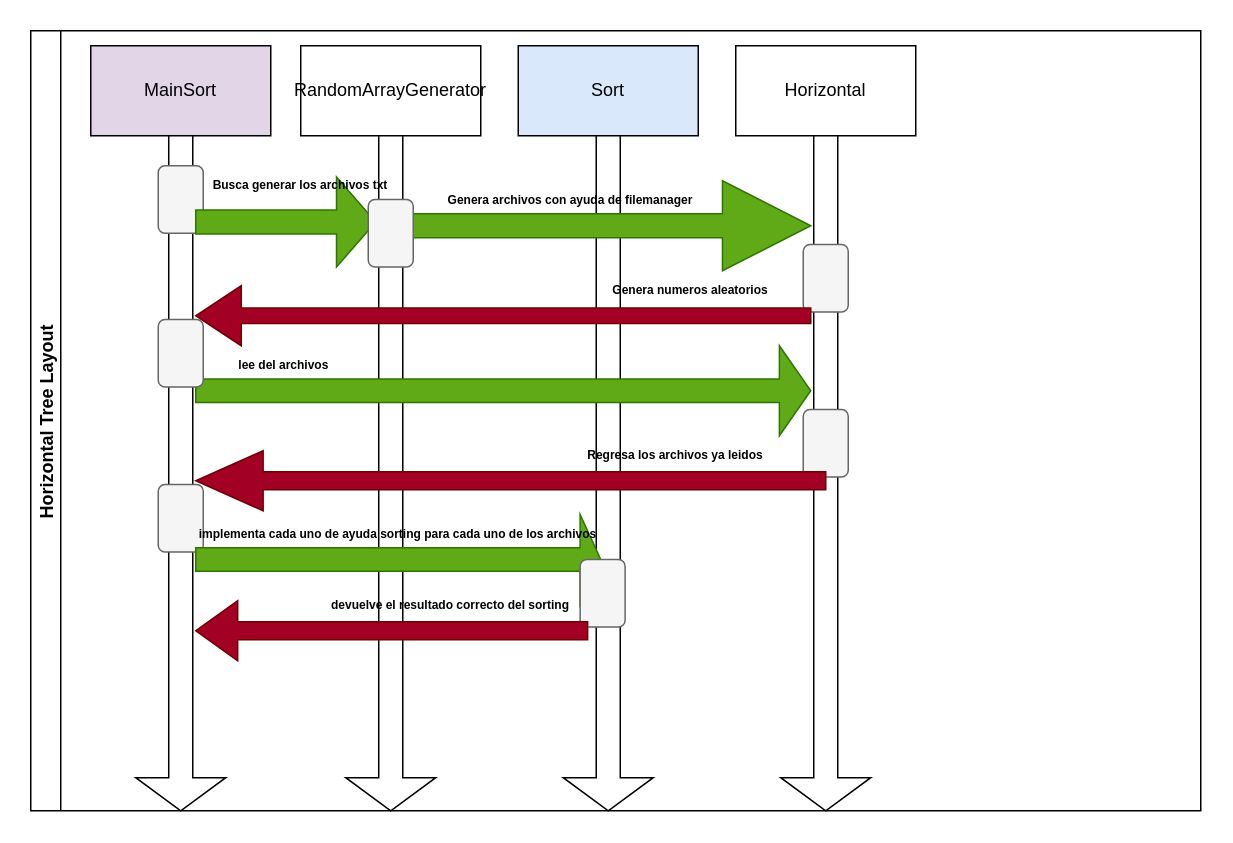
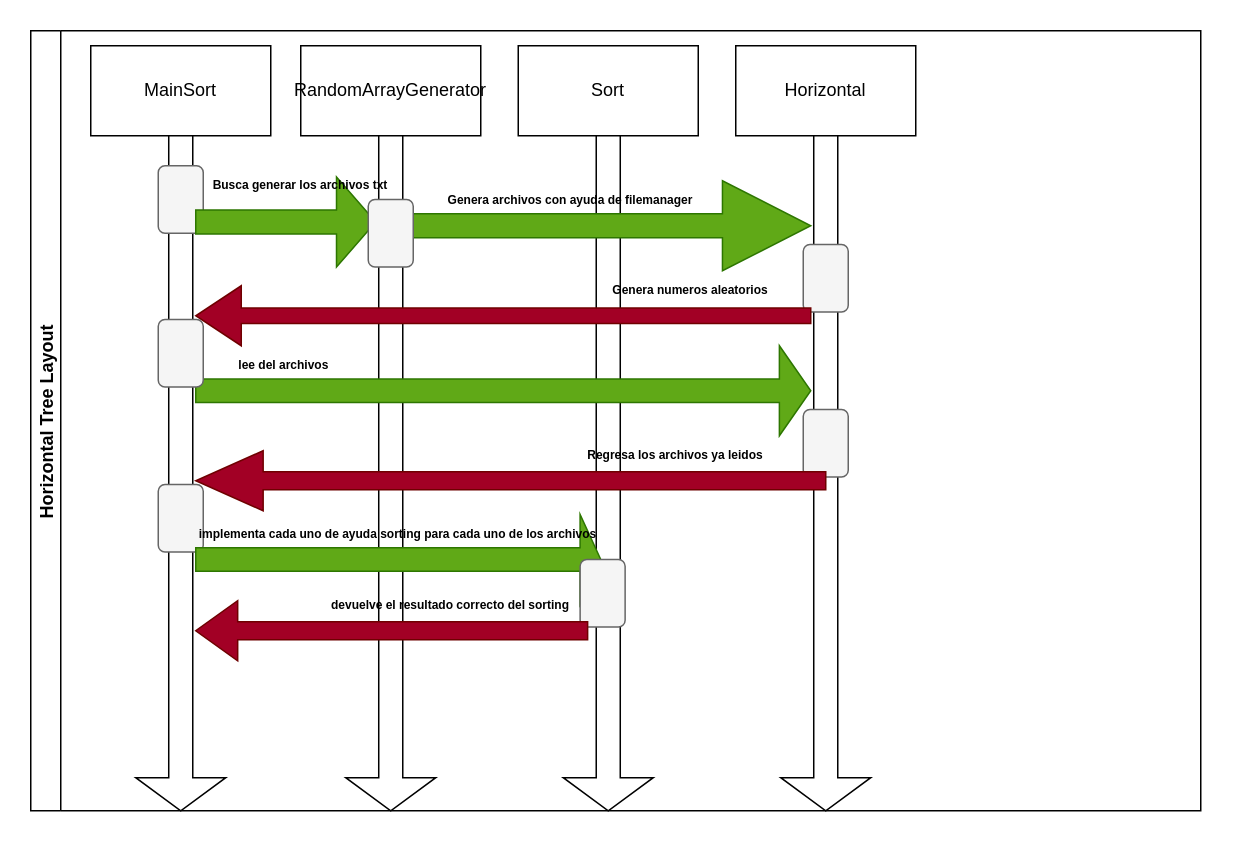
- <mxCell id="3" value="MainSort" style="whiteSpace=wrap;html=1;align=center;treeFolding=1;treeMoving=1;newEdgeStyle={&quot;edgeStyle&quot;:&quot;elbowEdgeStyle&quot;,&quot;startArrow&quot;:&quot;none&quot;,&quot;endArrow&quot;:&quot;none&quot;};fillColor=#e1d5e7;" vertex="1" parent="2"><mxGeometry x="40" y="10" width="120" height="60" as="geometry" /></mxCell>
+ <mxCell id="3" value="MainSort" style="whiteSpace=wrap;html=1;align=center;treeFolding=1;treeMoving=1;newEdgeStyle={&quot;edgeStyle&quot;:&quot;elbowEdgeStyle&quot;,&quot;startArrow&quot;:&quot;none&quot;,&quot;endArrow&quot;:&quot;none&quot;};" vertex="1" parent="2"><mxGeometry x="40" y="10" width="120" height="60" as="geometry" /></mxCell>
- <mxCell id="7" value="Sort" style="whiteSpace=wrap;html=1;align=center;treeFolding=1;treeMoving=1;newEdgeStyle={&quot;edgeStyle&quot;:&quot;elbowEdgeStyle&quot;,&quot;startArrow&quot;:&quot;none&quot;,&quot;endArrow&quot;:&quot;none&quot;};fillColor=#dae8fc;" vertex="1" parent="2"><mxGeometry x="325" y="10" width="120" height="60" as="geometry" /></mxCell>
+ <mxCell id="7" value="Sort" style="whiteSpace=wrap;html=1;align=center;treeFolding=1;treeMoving=1;newEdgeStyle={&quot;edgeStyle&quot;:&quot;elbowEdgeStyle&quot;,&quot;startArrow&quot;:&quot;none&quot;,&quot;endArrow&quot;:&quot;none&quot;};" vertex="1" parent="2"><mxGeometry x="325" y="10" width="120" height="60" as="geometry" /></mxCell>
